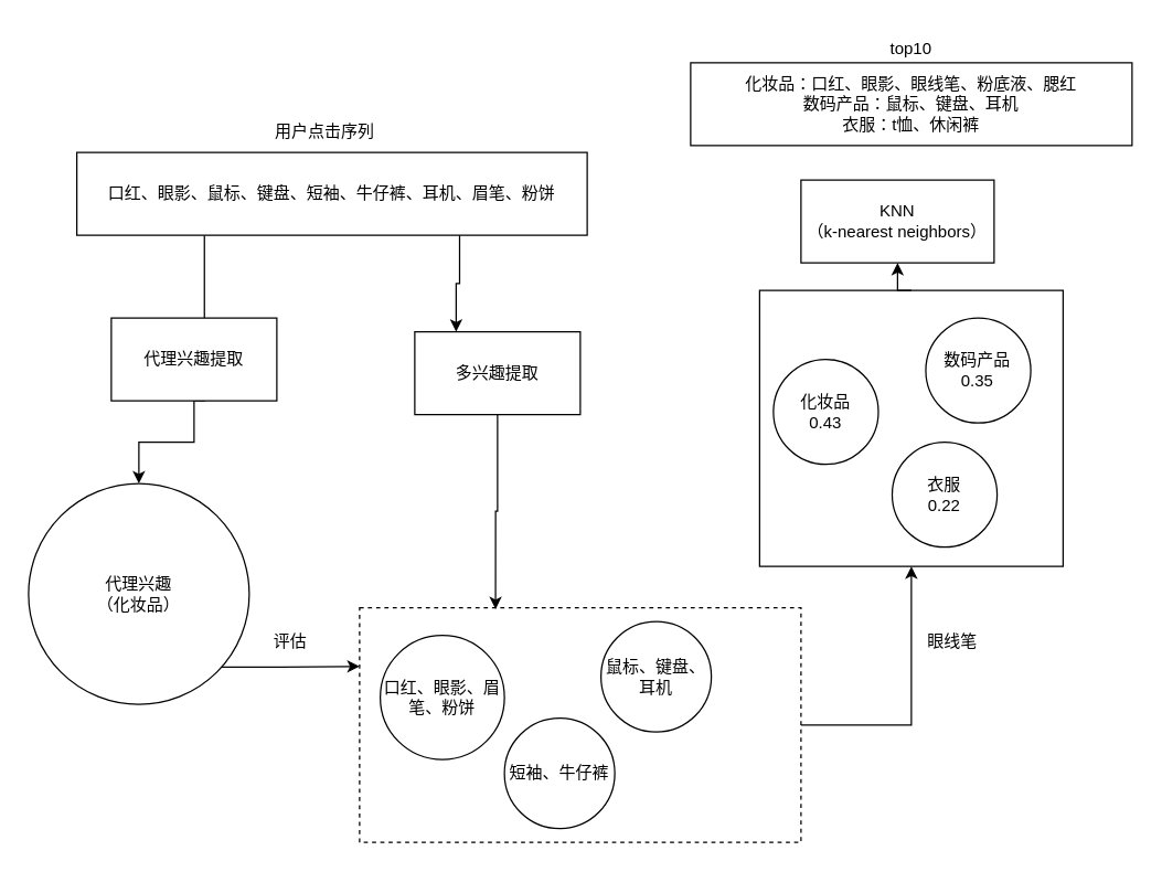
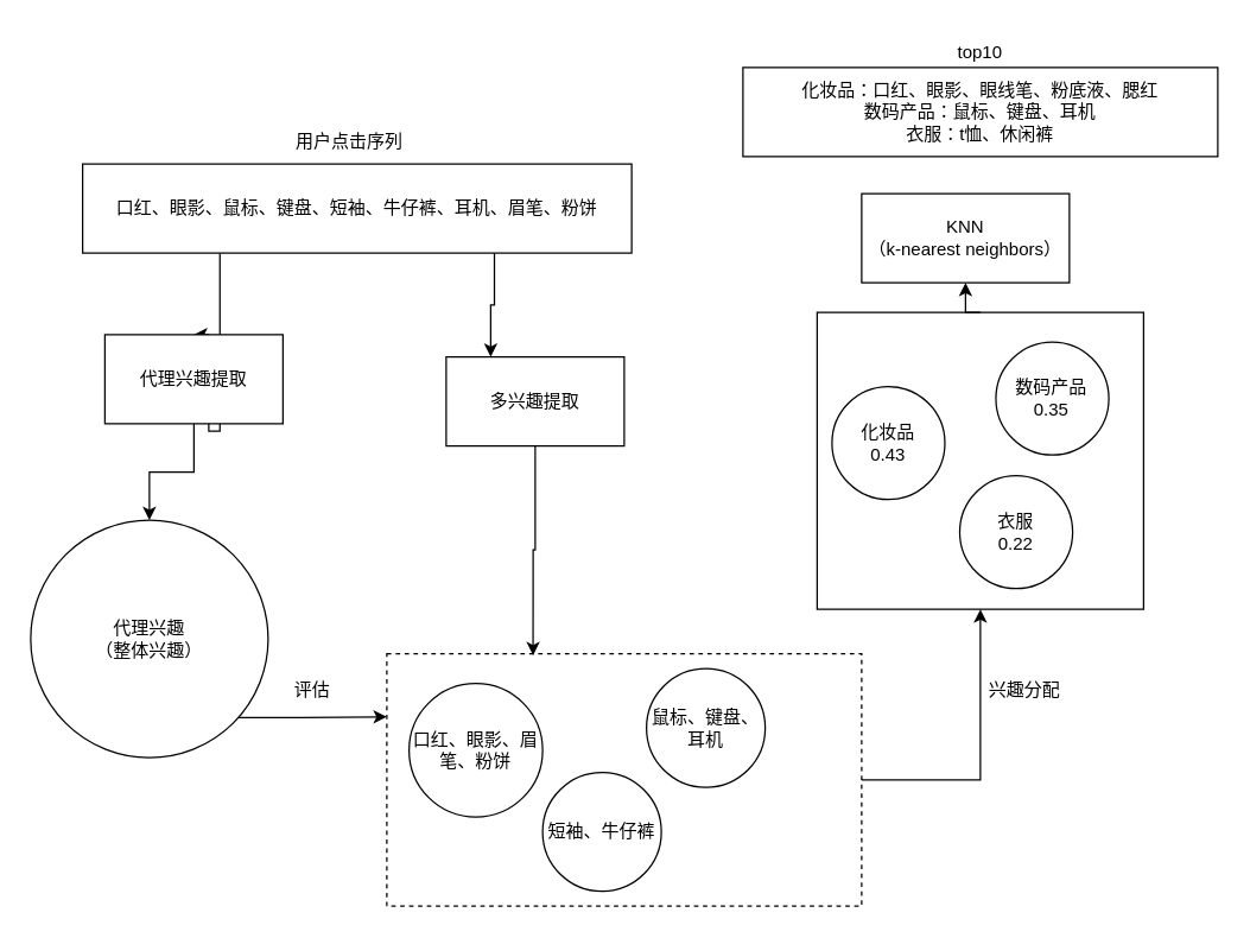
- <mxCell id="13" value="代理兴趣提取" style="rounded=0;whiteSpace=wrap;html=1;" vertex="1" parent="1"><mxGeometry x="80" y="230" width="120" height="60" as="geometry" /></mxCell>
+ <mxCell id="13" value="代理兴趣提取" style="rounded=0;whiteSpace=wrap;html=1;" vertex="1" parent="1"><mxGeometry x="70" y="225" width="120" height="60" as="geometry" /></mxCell>
- <mxCell id="15" value="代理兴趣&lt;div&gt;（化妆品）&lt;/div&gt;" style="ellipse;whiteSpace=wrap;html=1;aspect=fixed;" vertex="1" parent="1"><mxGeometry y="350" width="160" height="160" as="geometry" x="20" /></mxCell>
+ <mxCell id="15" value="代理兴趣&lt;div&gt;（整体兴趣）&lt;/div&gt;" style="ellipse;whiteSpace=wrap;html=1;aspect=fixed;" vertex="1" parent="1"><mxGeometry y="350" width="160" height="160" as="geometry" x="20" /></mxCell>
- <mxCell id="25" value="眼线笔" style="text;strokeColor=none;align=center;fillColor=none;html=1;verticalAlign=middle;whiteSpace=wrap;rounded=0;" vertex="1" parent="1"><mxGeometry x="660" y="450" width="60" height="30" as="geometry" /></mxCell>
+ <mxCell id="25" value="兴趣分配" style="text;strokeColor=none;align=center;fillColor=none;html=1;verticalAlign=middle;whiteSpace=wrap;rounded=0;" vertex="1" parent="1"><mxGeometry x="660" y="450" width="60" height="30" as="geometry" /></mxCell>
